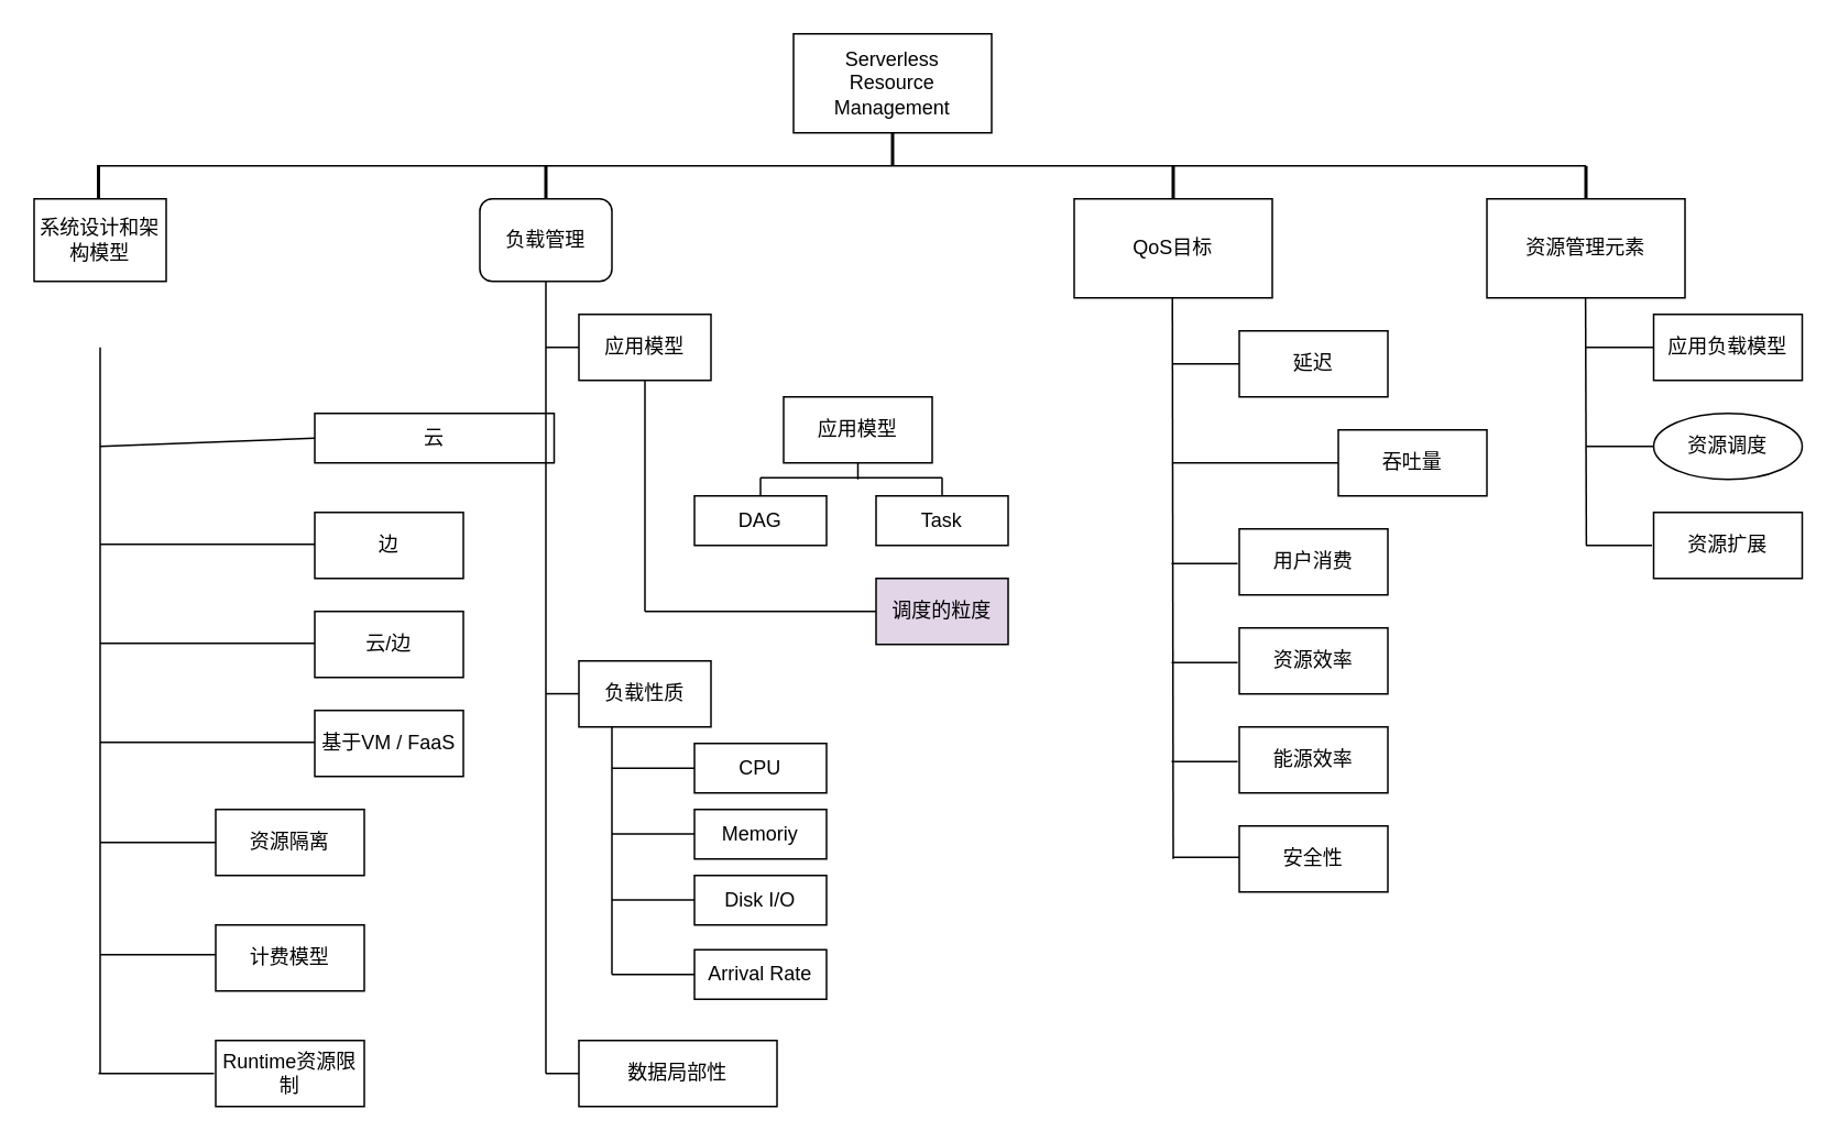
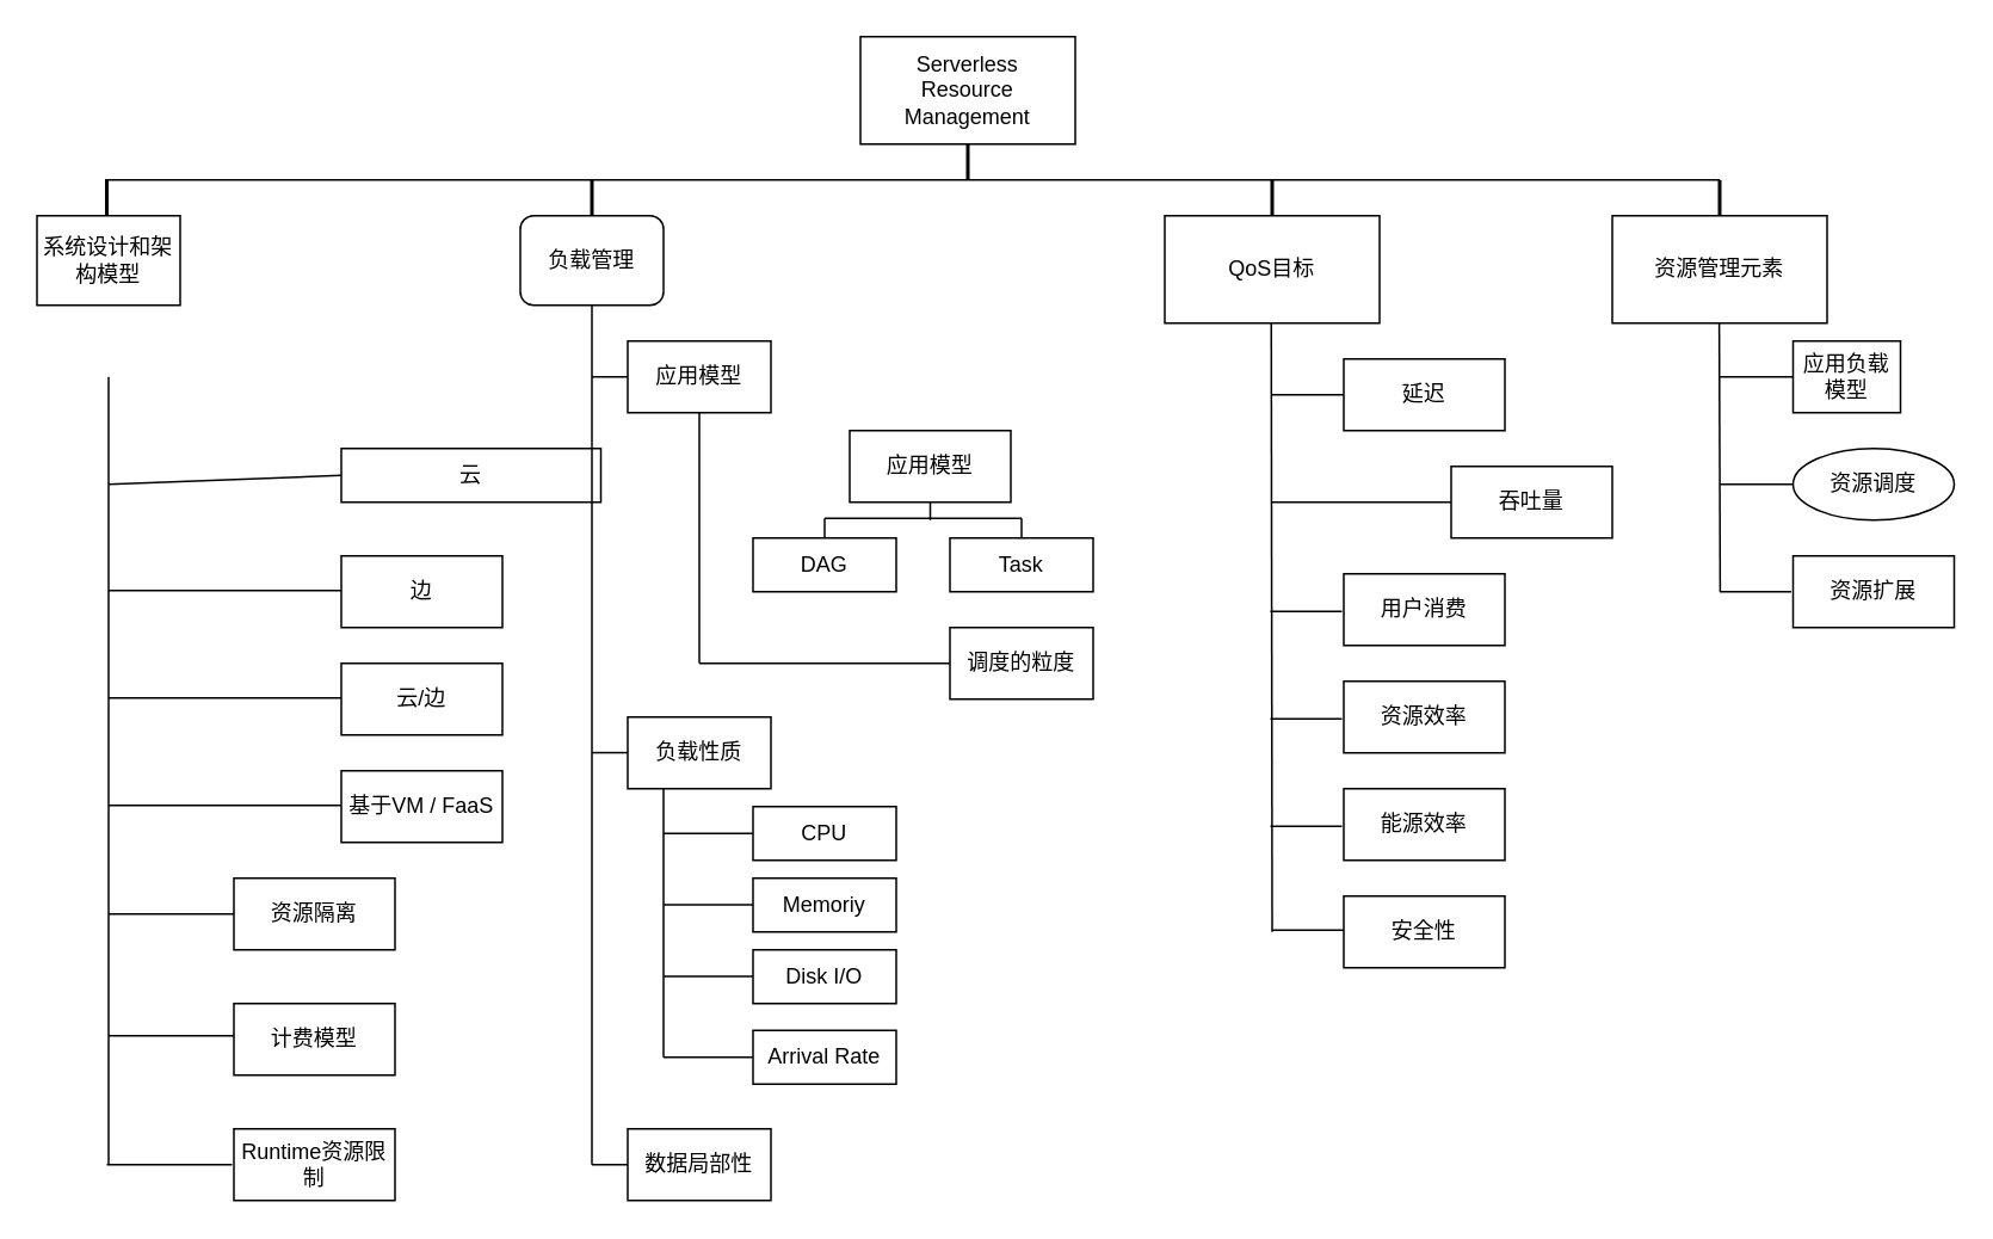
- <mxCell id="68" value="应用负载模型" style="rounded=0;whiteSpace=wrap;html=1;" parent="1" vertex="1"><mxGeometry x="1001" y="190" width="90" height="40" as="geometry" /></mxCell>
+ <mxCell id="68" value="应用负载模型" style="rounded=0;whiteSpace=wrap;html=1;" parent="1" vertex="1"><mxGeometry x="1001" y="190" width="60" height="40" as="geometry" /></mxCell>
- <mxCell id="33" value="调度的粒度" style="rounded=0;whiteSpace=wrap;html=1;fillColor=#e1d5e7;" parent="1" vertex="1"><mxGeometry x="530" y="350" width="80" height="40" as="geometry" /></mxCell>
+ <mxCell id="33" value="调度的粒度" style="rounded=0;whiteSpace=wrap;html=1;" parent="1" vertex="1"><mxGeometry x="530" y="350" width="80" height="40" as="geometry" /></mxCell>
- <mxCell id="53" value="数据局部性" style="rounded=0;whiteSpace=wrap;html=1;" parent="1" vertex="1"><mxGeometry x="350" y="630" width="120" height="40" as="geometry" /></mxCell>
+ <mxCell id="53" value="数据局部性" style="rounded=0;whiteSpace=wrap;html=1;" parent="1" vertex="1"><mxGeometry x="350" y="630" width="80" height="40" as="geometry" /></mxCell>
